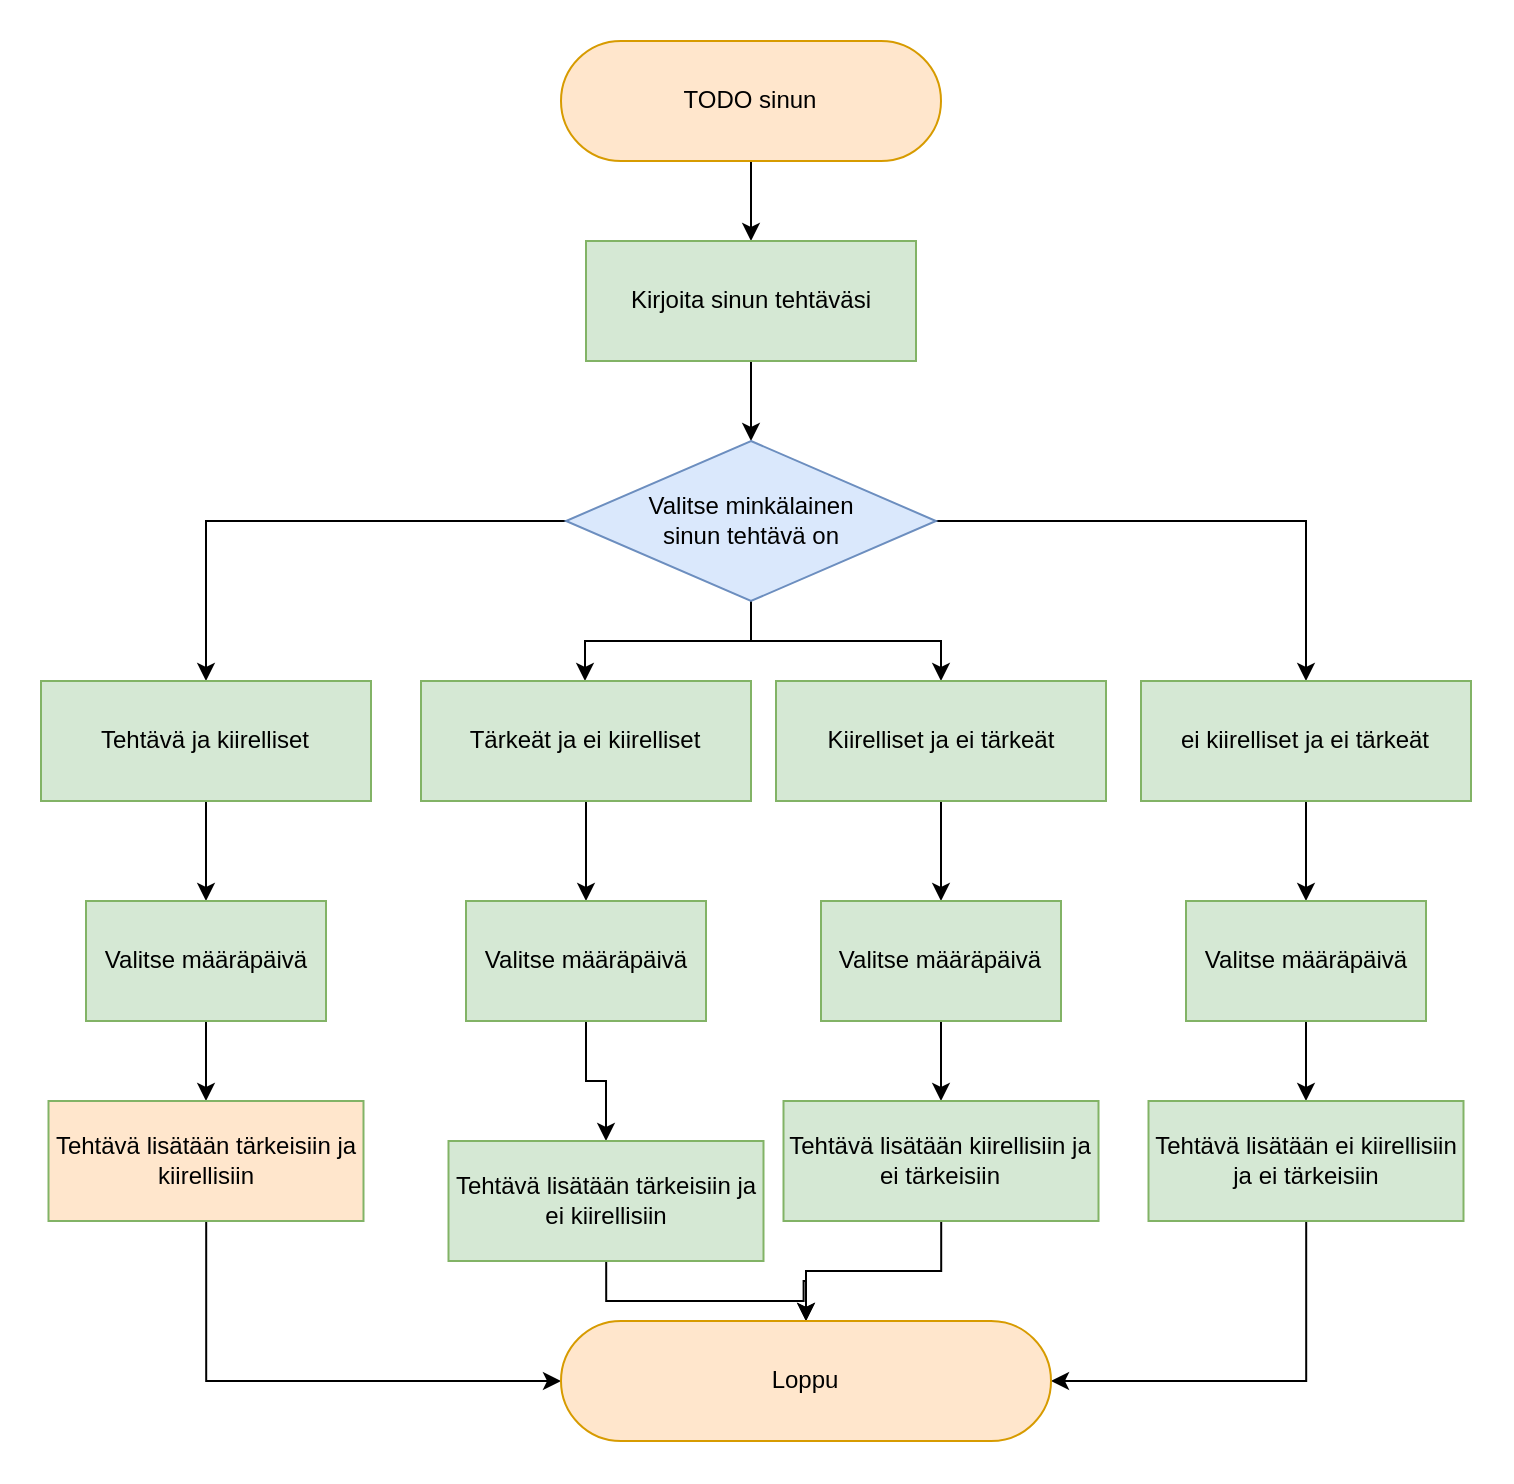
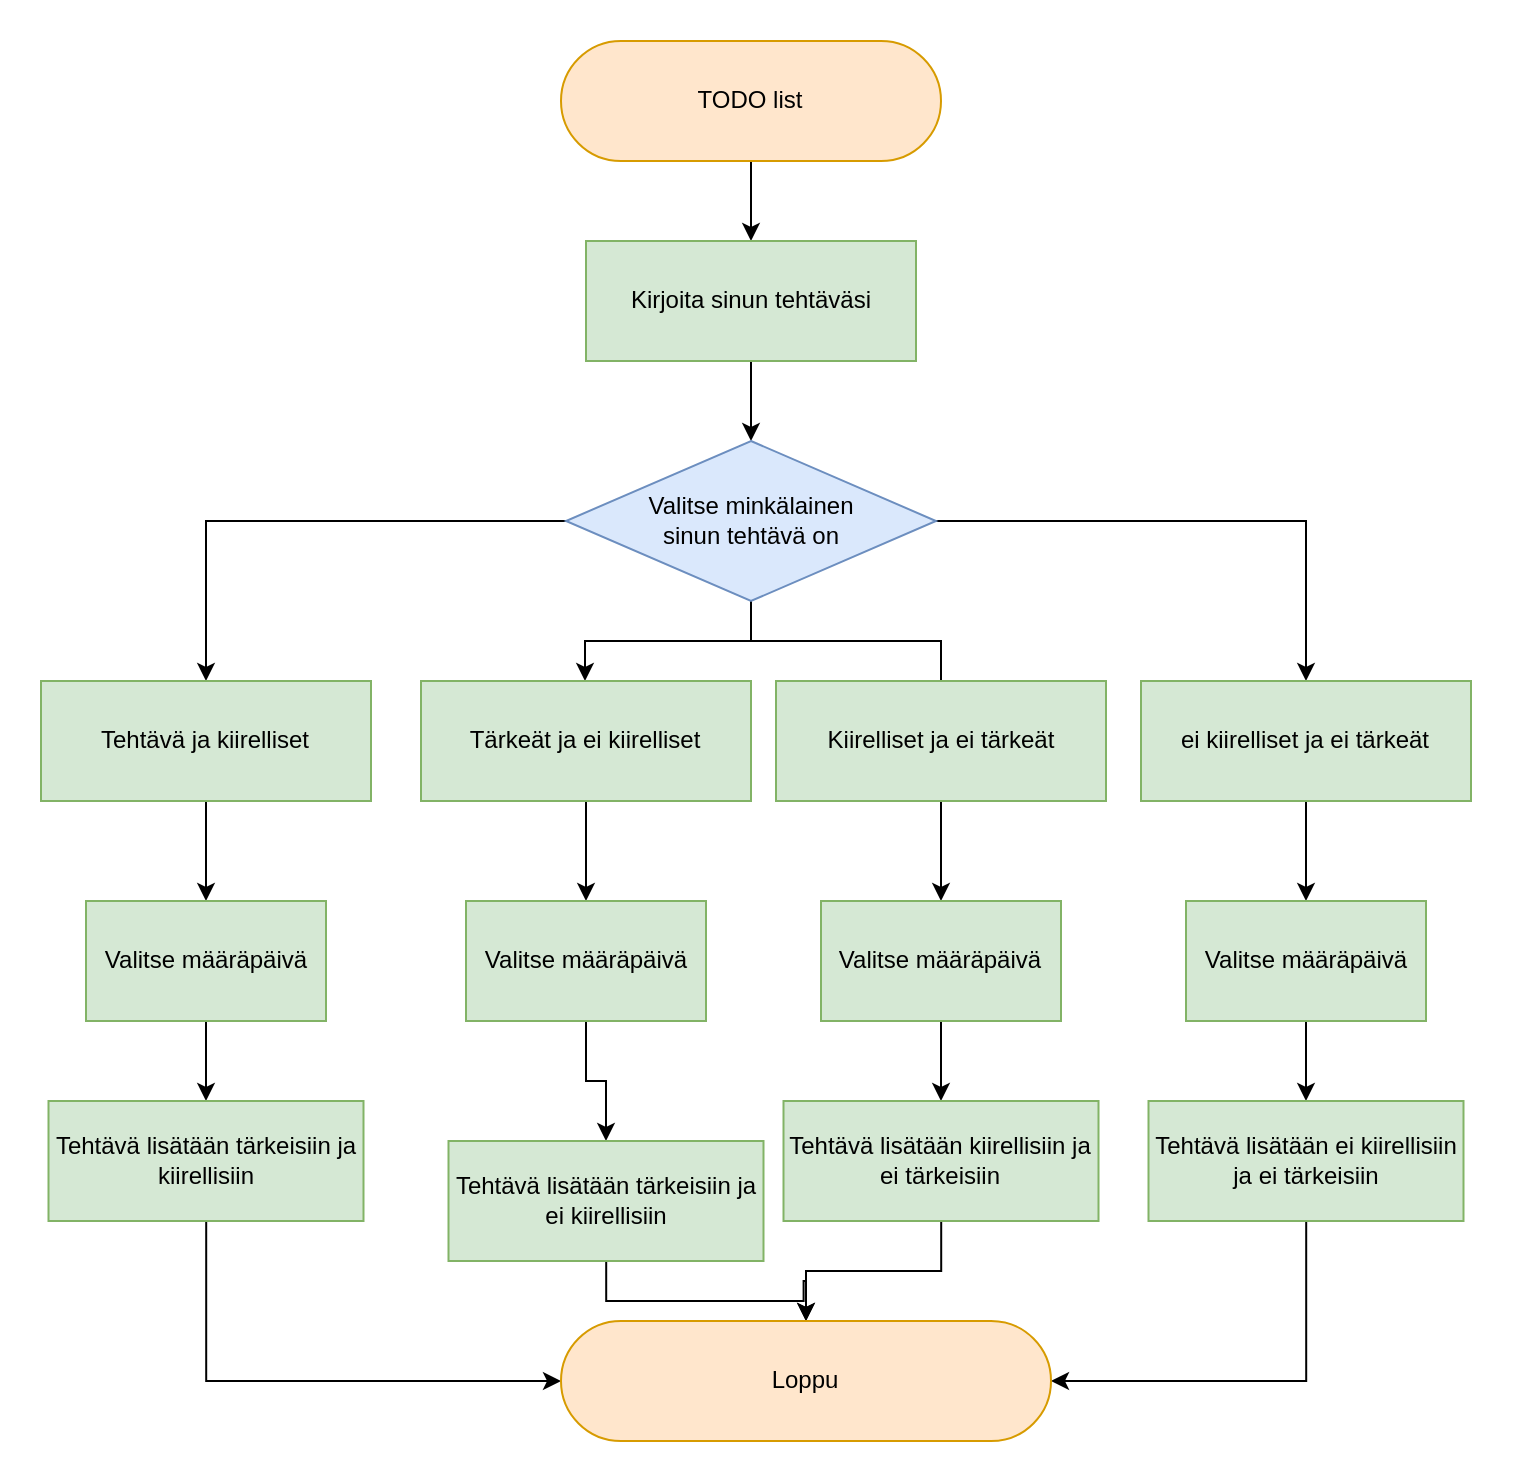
- <mxCell id="3" value="TODO sinun" style="rounded=1;whiteSpace=wrap;html=1;arcSize=50;fillColor=#ffe6cc;strokeColor=#d79b00;" vertex="1" parent="1"><mxGeometry x="280" y="20" width="190" height="60" as="geometry" /></mxCell>
+ <mxCell id="3" value="TODO list" style="rounded=1;whiteSpace=wrap;html=1;arcSize=50;fillColor=#ffe6cc;strokeColor=#d79b00;" vertex="1" parent="1"><mxGeometry x="280" y="20" width="190" height="60" as="geometry" /></mxCell>
- <mxCell id="8" style="edgeStyle=orthogonalEdgeStyle;rounded=0;orthogonalLoop=1;jettySize=auto;html=1;entryX=0.5;entryY=0;entryDx=0;entryDy=0;" edge="1" parent="1" source="10" target="16"><mxGeometry relative="1" as="geometry" /></mxCell>
+ <mxCell id="8" style="edgeStyle=orthogonalEdgeStyle;rounded=0;orthogonalLoop=1;jettySize=auto;html=1;entryX=0.5;entryY=0;entryDx=0;entryDy=0;endArrow=none;" edge="1" parent="1" source="10" target="16"><mxGeometry relative="1" as="geometry" /></mxCell>
- <mxCell id="28" value="Tehtävä lisätään tärkeisiin ja kiirellisiin" style="rounded=0;whiteSpace=wrap;html=1;fillColor=#ffe6cc;strokeColor=#82b366;" vertex="1" parent="1"><mxGeometry x="23.75" y="550" width="157.5" height="60" as="geometry" /></mxCell>
+ <mxCell id="28" value="Tehtävä lisätään tärkeisiin ja kiirellisiin" style="rounded=0;whiteSpace=wrap;html=1;fillColor=#d5e8d4;strokeColor=#82b366;" vertex="1" parent="1"><mxGeometry x="23.75" y="550" width="157.5" height="60" as="geometry" /></mxCell>
